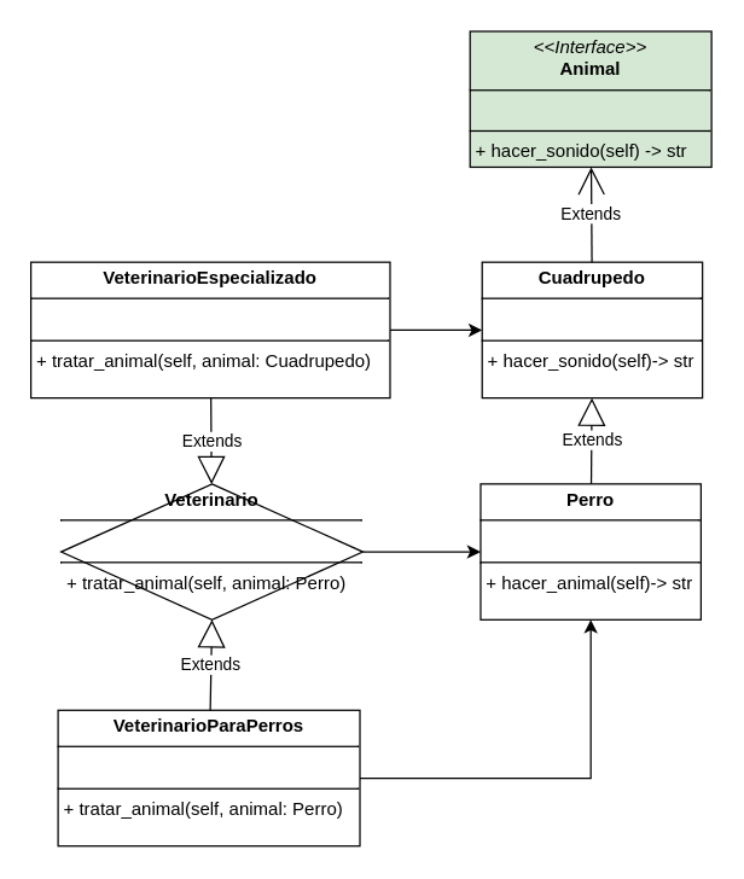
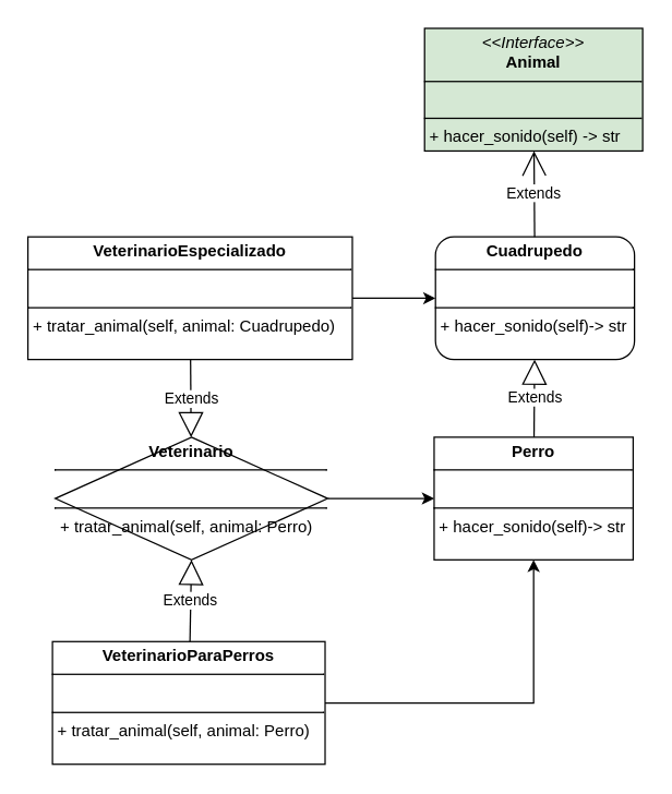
- <mxCell id="12" value="&lt;p style=&quot;margin:0px;margin-top:4px;text-align:center;&quot;&gt;&lt;b&gt;Cuadrupedo&lt;/b&gt;&lt;/p&gt;&lt;hr size=&quot;1&quot; style=&quot;border-style:solid;&quot;&gt;&lt;p style=&quot;margin:0px;margin-left:4px;&quot;&gt;&amp;nbsp;&lt;/p&gt;&lt;hr size=&quot;1&quot; style=&quot;border-style:solid;&quot;&gt;&lt;p style=&quot;margin:0px;margin-left:4px;&quot;&gt;+ hacer_sonido(self)-&amp;gt; str&lt;/p&gt;" style="verticalAlign=top;align=left;overflow=fill;html=1;whiteSpace=wrap;" parent="1" vertex="1"><mxGeometry x="319" y="173" width="146" height="90" as="geometry" /></mxCell>
+ <mxCell id="12" value="&lt;p style=&quot;margin:0px;margin-top:4px;text-align:center;&quot;&gt;&lt;b&gt;Cuadrupedo&lt;/b&gt;&lt;/p&gt;&lt;hr size=&quot;1&quot; style=&quot;border-style:solid;&quot;&gt;&lt;p style=&quot;margin:0px;margin-left:4px;&quot;&gt;&amp;nbsp;&lt;/p&gt;&lt;hr size=&quot;1&quot; style=&quot;border-style:solid;&quot;&gt;&lt;p style=&quot;margin:0px;margin-left:4px;&quot;&gt;+ hacer_sonido(self)-&amp;gt; str&lt;/p&gt;" style="verticalAlign=top;align=left;overflow=fill;html=1;whiteSpace=wrap;rounded=1;" parent="1" vertex="1"><mxGeometry x="319" y="173" width="146" height="90" as="geometry" /></mxCell>
- <mxCell id="3" value="&lt;p style=&quot;margin:0px;margin-top:4px;text-align:center;&quot;&gt;&lt;b&gt;Perro&lt;/b&gt;&lt;/p&gt;&lt;hr size=&quot;1&quot; style=&quot;border-style:solid;&quot;&gt;&lt;p style=&quot;margin:0px;margin-left:4px;&quot;&gt;&amp;nbsp;&lt;/p&gt;&lt;hr size=&quot;1&quot; style=&quot;border-style:solid;&quot;&gt;&lt;p style=&quot;margin:0px;margin-left:4px;&quot;&gt;+ hacer_animal(self)-&amp;gt; str&lt;/p&gt;" style="verticalAlign=top;align=left;overflow=fill;html=1;whiteSpace=wrap;" parent="1" vertex="1"><mxGeometry x="318" y="320" width="146" height="90" as="geometry" /></mxCell>
+ <mxCell id="3" value="&lt;p style=&quot;margin:0px;margin-top:4px;text-align:center;&quot;&gt;&lt;b&gt;Perro&lt;/b&gt;&lt;/p&gt;&lt;hr size=&quot;1&quot; style=&quot;border-style:solid;&quot;&gt;&lt;p style=&quot;margin:0px;margin-left:4px;&quot;&gt;&amp;nbsp;&lt;/p&gt;&lt;hr size=&quot;1&quot; style=&quot;border-style:solid;&quot;&gt;&lt;p style=&quot;margin:0px;margin-left:4px;&quot;&gt;+ hacer_sonido(self)-&amp;gt; str&lt;/p&gt;" style="verticalAlign=top;align=left;overflow=fill;html=1;whiteSpace=wrap;" parent="1" vertex="1"><mxGeometry x="318" y="320" width="146" height="90" as="geometry" /></mxCell>
